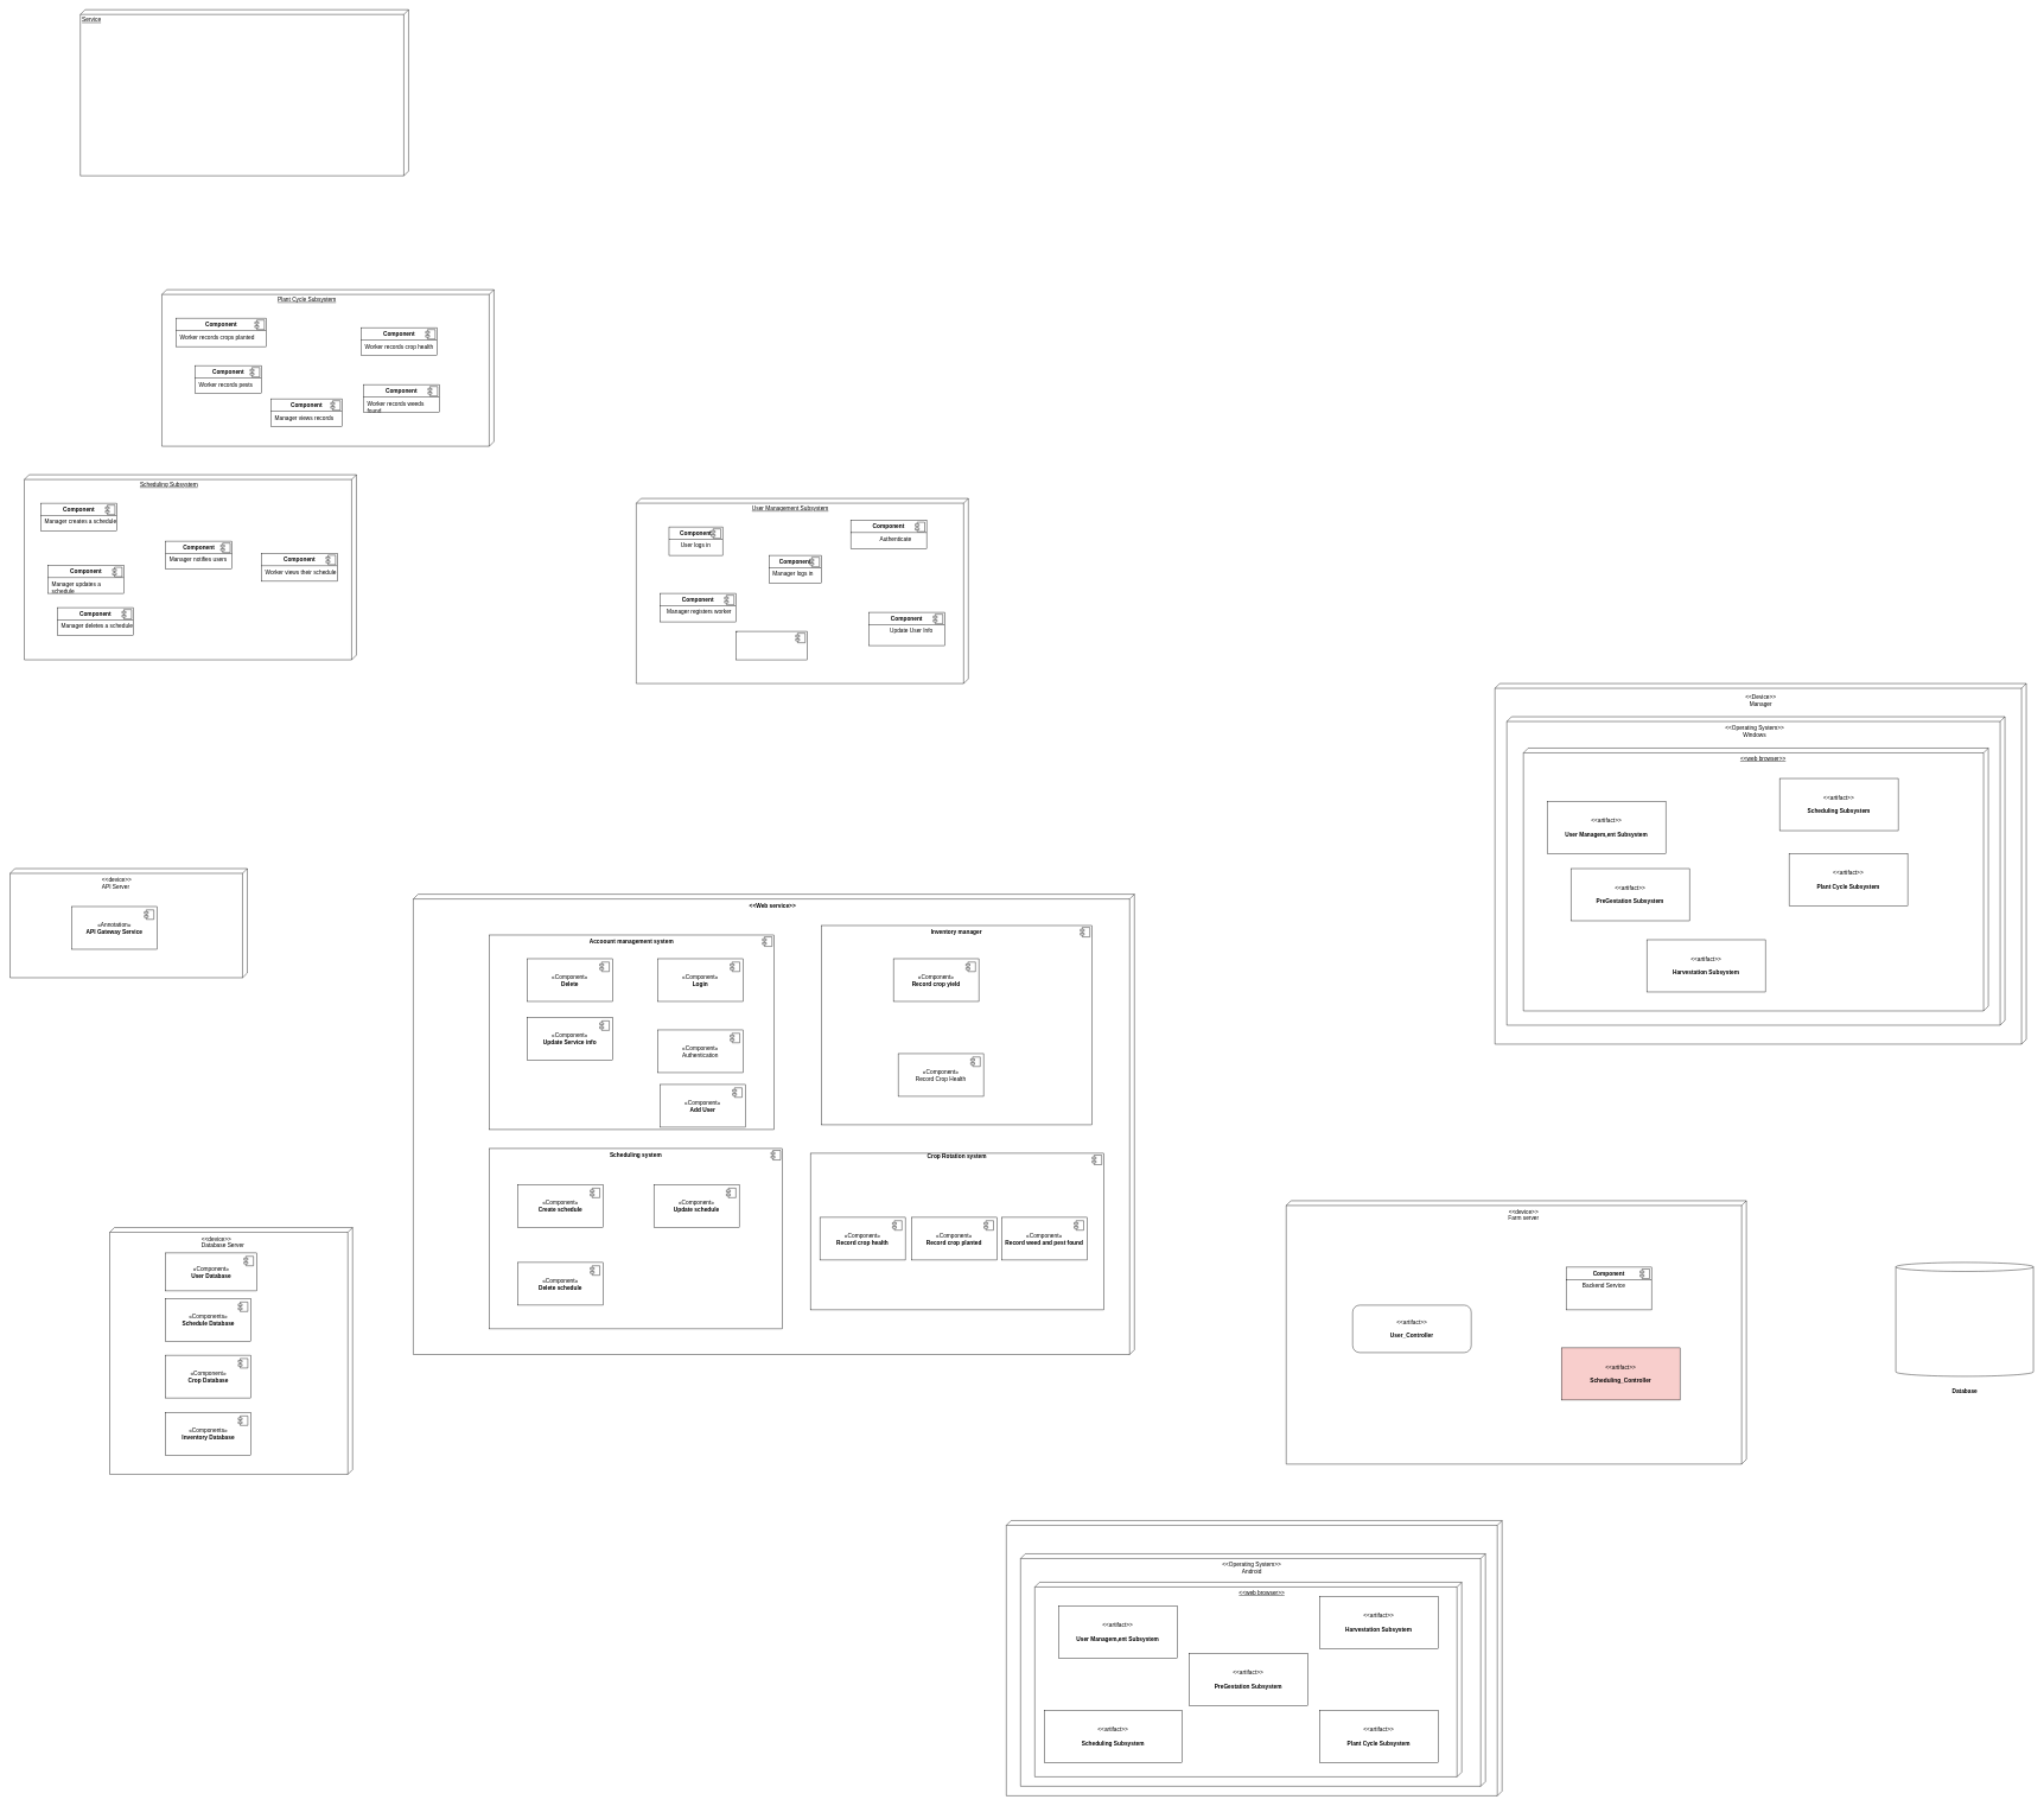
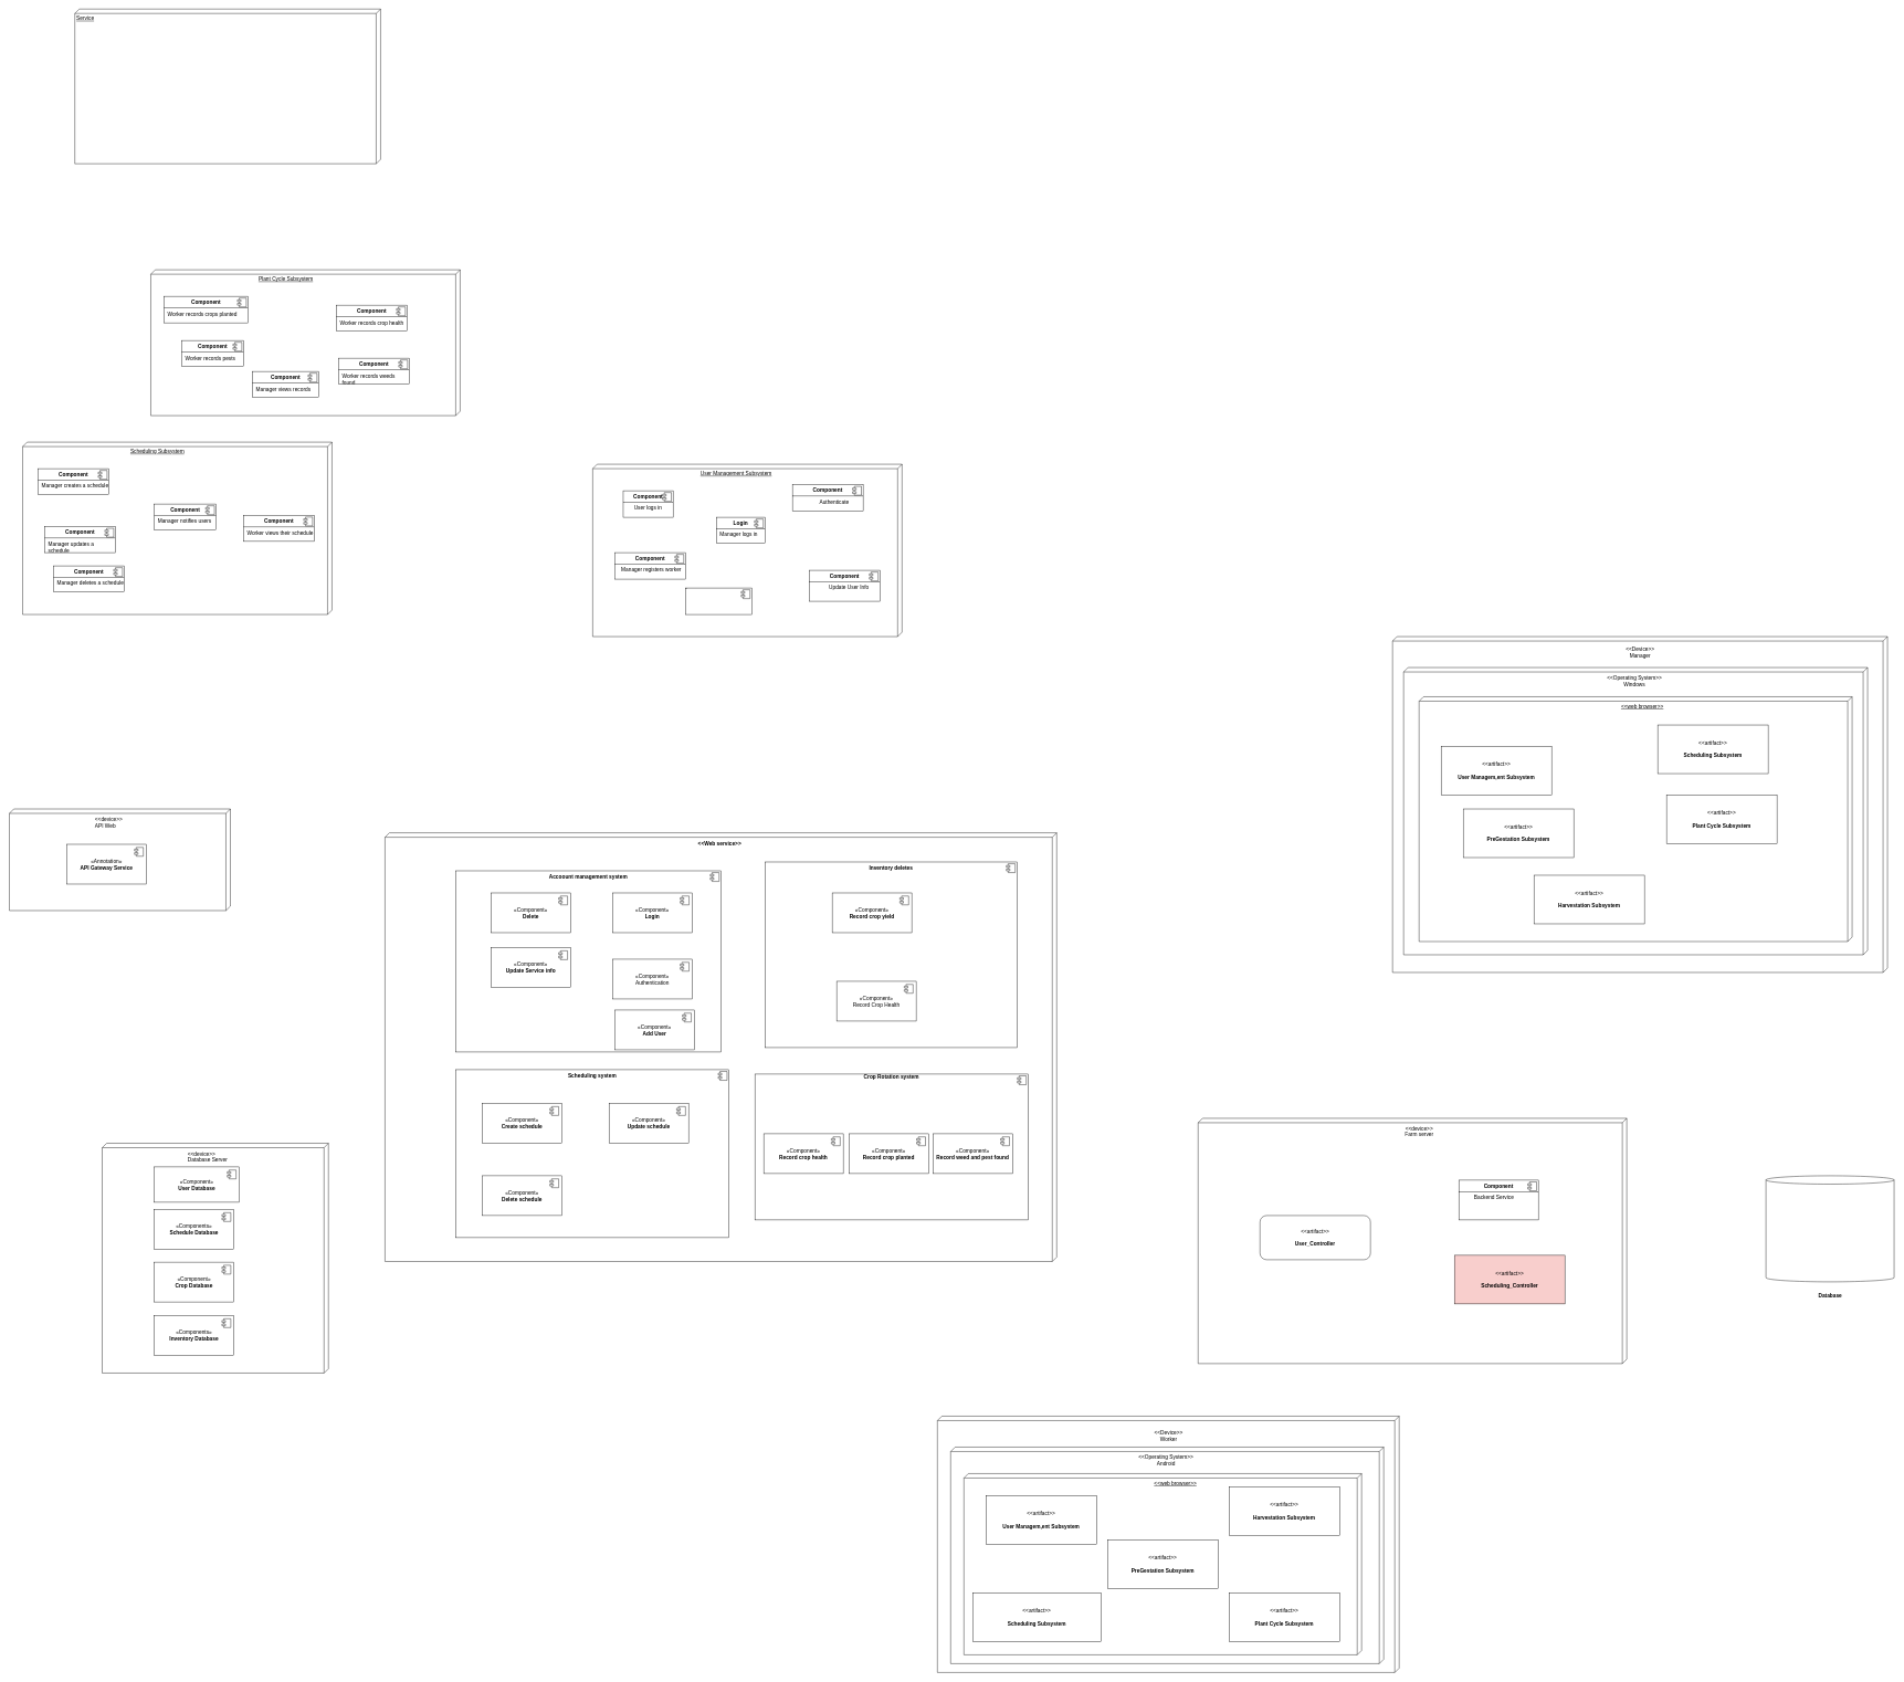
- <mxCell id="109" value="&lt;p style=&quot;margin:0px;margin-top:6px;text-align:center;&quot;&gt;&lt;b&gt;Component&lt;/b&gt;&lt;/p&gt;&lt;hr size=&quot;1&quot; style=&quot;border-style:solid;&quot;&gt;&lt;p style=&quot;margin:0px;margin-left:8px;&quot;&gt;Manager logs in&lt;/p&gt;" style="align=left;overflow=fill;html=1;dropTarget=0;whiteSpace=wrap;" vertex="1" parent="1"><mxGeometry x="1620" y="1170" width="110" height="59" as="geometry" /></mxCell>
+ <mxCell id="109" value="&lt;p style=&quot;margin:0px;margin-top:6px;text-align:center;&quot;&gt;&lt;b&gt;Login&lt;/b&gt;&lt;/p&gt;&lt;hr size=&quot;1&quot; style=&quot;border-style:solid;&quot;&gt;&lt;p style=&quot;margin:0px;margin-left:8px;&quot;&gt;Manager logs in&lt;/p&gt;" style="align=left;overflow=fill;html=1;dropTarget=0;whiteSpace=wrap;" vertex="1" parent="1"><mxGeometry x="1620" y="1170" width="110" height="59" as="geometry" /></mxCell>
- <mxCell id="32" value="&lt;span style=&quot;white-space: pre;&quot;&gt;&#09;&lt;/span&gt;&lt;span style=&quot;white-space: pre;&quot;&gt;&#09;&lt;/span&gt;&lt;span style=&quot;white-space: pre;&quot;&gt;&#09;&lt;/span&gt;&lt;span style=&quot;white-space: pre;&quot;&gt;&#09;&lt;/span&gt;&lt;span style=&quot;white-space: pre;&quot;&gt;&#09;&lt;/span&gt;&lt;span style=&quot;white-space: pre;&quot;&gt;&#09;&lt;span style=&quot;white-space: pre;&quot;&gt;&#09;&lt;/span&gt;&lt;/span&gt;&amp;lt;&amp;lt;device&amp;gt;&amp;gt;&lt;div&gt;&lt;span style=&quot;white-space: pre;&quot;&gt;&#09;&lt;/span&gt;&lt;span style=&quot;white-space: pre;&quot;&gt;&#09;&lt;/span&gt;&lt;span style=&quot;white-space: pre;&quot;&gt;&#09;&lt;/span&gt;&lt;span style=&quot;white-space: pre;&quot;&gt;&#09;&lt;/span&gt;&lt;span style=&quot;white-space: pre;&quot;&gt;&#09;&lt;/span&gt;&lt;span style=&quot;white-space: pre;&quot;&gt;&#09;&lt;span style=&quot;white-space: pre;&quot;&gt;&#09;&lt;/span&gt;&lt;/span&gt;API Server&lt;/div&gt;" style="verticalAlign=top;align=left;shape=cube;size=10;direction=south;fontStyle=0;html=1;boundedLbl=1;spacingLeft=5;whiteSpace=wrap;" parent="1" vertex="1"><mxGeometry x="20" y="1830" width="500" height="230" as="geometry" /></mxCell>
+ <mxCell id="32" value="&lt;span style=&quot;white-space: pre;&quot;&gt;&#09;&lt;/span&gt;&lt;span style=&quot;white-space: pre;&quot;&gt;&#09;&lt;/span&gt;&lt;span style=&quot;white-space: pre;&quot;&gt;&#09;&lt;/span&gt;&lt;span style=&quot;white-space: pre;&quot;&gt;&#09;&lt;/span&gt;&lt;span style=&quot;white-space: pre;&quot;&gt;&#09;&lt;/span&gt;&lt;span style=&quot;white-space: pre;&quot;&gt;&#09;&lt;span style=&quot;white-space: pre;&quot;&gt;&#09;&lt;/span&gt;&lt;/span&gt;&amp;lt;&amp;lt;device&amp;gt;&amp;gt;&lt;div&gt;&lt;span style=&quot;white-space: pre;&quot;&gt;&#09;&lt;/span&gt;&lt;span style=&quot;white-space: pre;&quot;&gt;&#09;&lt;/span&gt;&lt;span style=&quot;white-space: pre;&quot;&gt;&#09;&lt;/span&gt;&lt;span style=&quot;white-space: pre;&quot;&gt;&#09;&lt;/span&gt;&lt;span style=&quot;white-space: pre;&quot;&gt;&#09;&lt;/span&gt;&lt;span style=&quot;white-space: pre;&quot;&gt;&#09;&lt;span style=&quot;white-space: pre;&quot;&gt;&#09;&lt;/span&gt;&lt;/span&gt;API Web&lt;/div&gt;" style="verticalAlign=top;align=left;shape=cube;size=10;direction=south;fontStyle=0;html=1;boundedLbl=1;spacingLeft=5;whiteSpace=wrap;" parent="1" vertex="1"><mxGeometry x="20" y="1830" width="500" height="230" as="geometry" /></mxCell>
- <mxCell id="7" value="&lt;p style=&quot;margin:0px;margin-top:6px;text-align:center;&quot;&gt;&lt;b&gt;Inventory manager&lt;/b&gt;&lt;/p&gt;&lt;p style=&quot;margin:0px;margin-left:8px;&quot;&gt;&lt;br&gt;&lt;/p&gt;" style="align=left;overflow=fill;html=1;dropTarget=0;whiteSpace=wrap;" parent="1" vertex="1"><mxGeometry x="1730" y="1950" width="570" height="420" as="geometry" /></mxCell>
+ <mxCell id="7" value="&lt;p style=&quot;margin:0px;margin-top:6px;text-align:center;&quot;&gt;&lt;b&gt;Inventory deletes&lt;/b&gt;&lt;/p&gt;&lt;p style=&quot;margin:0px;margin-left:8px;&quot;&gt;&lt;br&gt;&lt;/p&gt;" style="align=left;overflow=fill;html=1;dropTarget=0;whiteSpace=wrap;" parent="1" vertex="1"><mxGeometry x="1730" y="1950" width="570" height="420" as="geometry" /></mxCell>
+ <mxCell id="14" value="&amp;lt;&amp;lt;Device&amp;gt;&amp;gt;&lt;div&gt;Worker&lt;/div&gt;" style="text;html=1;align=center;verticalAlign=middle;resizable=0;points=[];autosize=1;strokeColor=none;fillColor=none;" parent="12" vertex="1"><mxGeometry x="477.5" y="24.167" width="90" height="40" as="geometry" /></mxCell>
